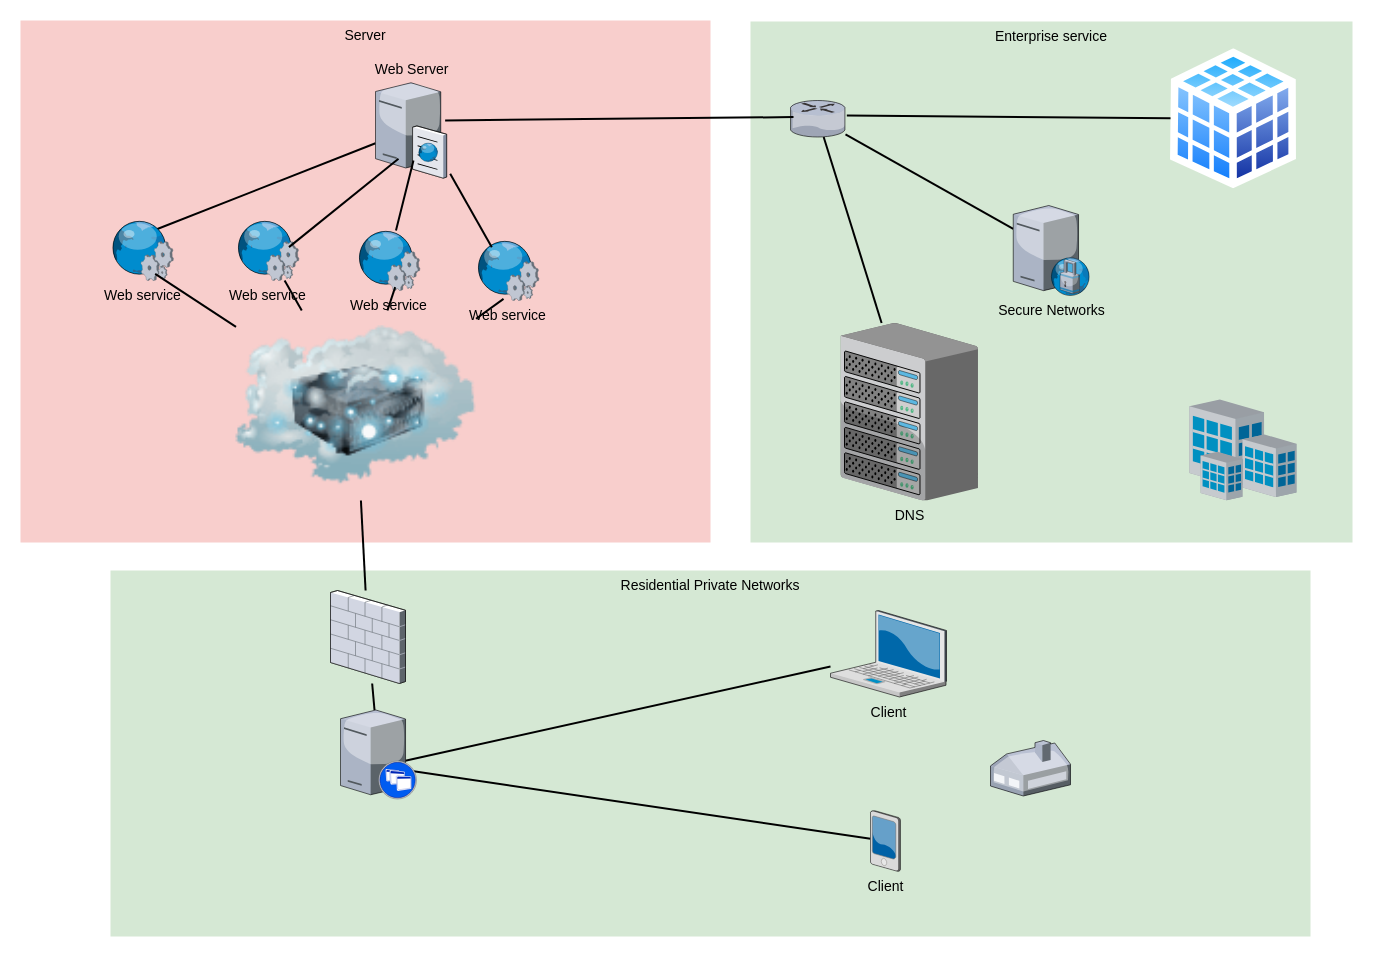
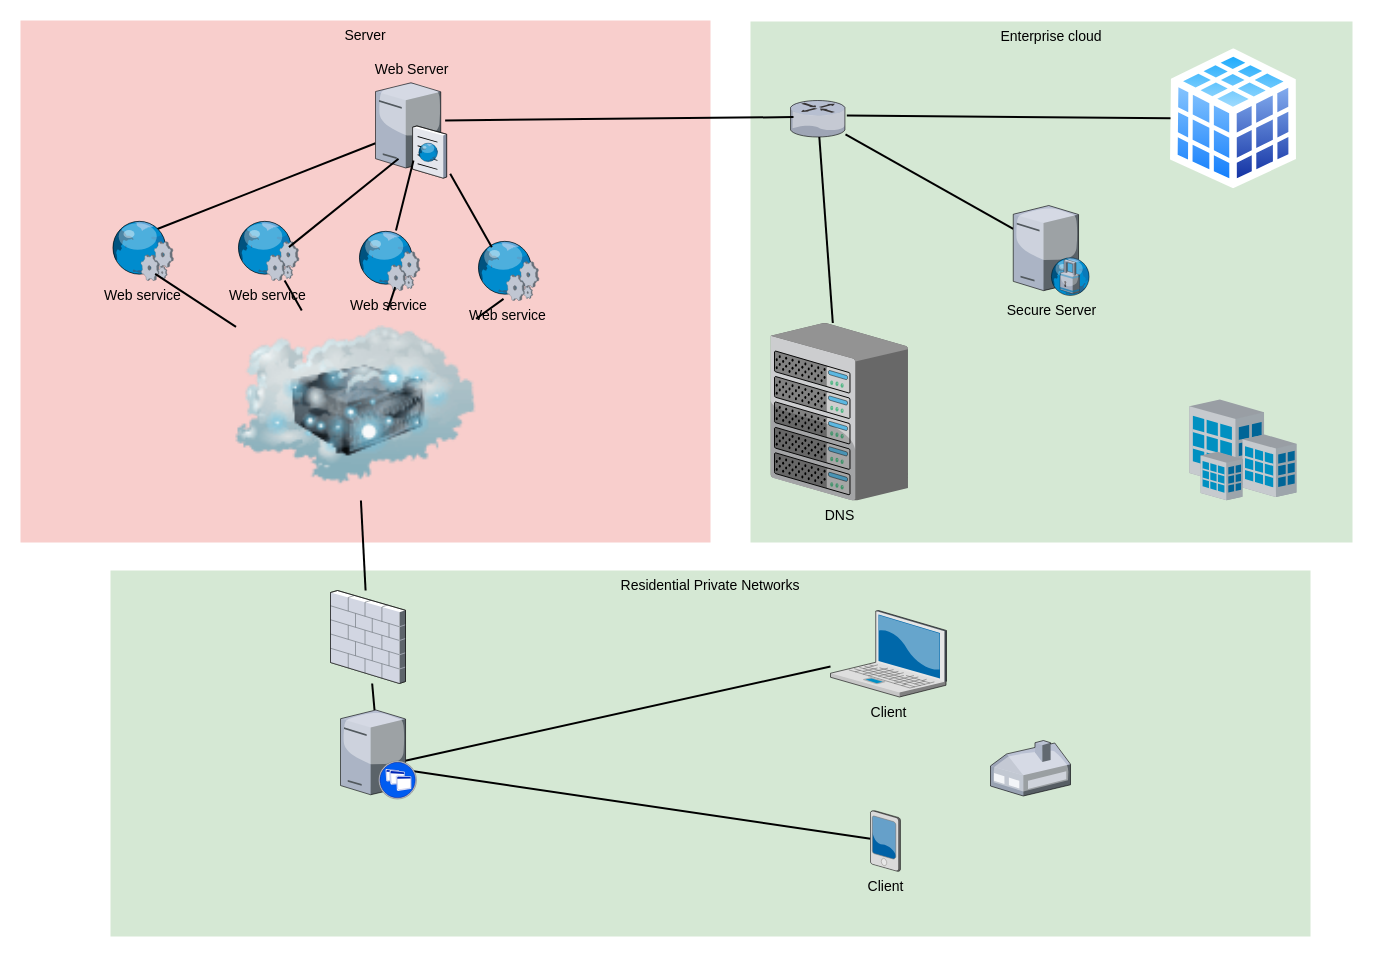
- <mxCell id="2" value="Enterprise service" style="whiteSpace=wrap;html=1;fillColor=#d5e8d4;fontSize=14;strokeColor=none;verticalAlign=top;" parent="1" vertex="1"><mxGeometry x="750" y="21" width="602" height="521" as="geometry" /></mxCell>
+ <mxCell id="2" value="Enterprise cloud" style="whiteSpace=wrap;html=1;fillColor=#d5e8d4;fontSize=14;strokeColor=none;verticalAlign=top;" parent="1" vertex="1"><mxGeometry x="750" y="21" width="602" height="521" as="geometry" /></mxCell>
- <mxCell id="20" value="Secure Networks" style="verticalLabelPosition=bottom;aspect=fixed;html=1;verticalAlign=top;strokeColor=none;shape=mxgraph.citrix.proxy_server;fillColor=#66B2FF;gradientColor=#0066CC;fontSize=14;" parent="1" vertex="1"><mxGeometry x="1012.75" y="205" width="76.5" height="90" as="geometry" /></mxCell>
+ <mxCell id="20" value="Secure Server" style="verticalLabelPosition=bottom;aspect=fixed;html=1;verticalAlign=top;strokeColor=none;shape=mxgraph.citrix.proxy_server;fillColor=#66B2FF;gradientColor=#0066CC;fontSize=14;" parent="1" vertex="1"><mxGeometry x="1012.75" y="205" width="76.5" height="90" as="geometry" /></mxCell>
- <mxCell id="16" value="DNS" style="verticalLabelPosition=bottom;aspect=fixed;html=1;verticalAlign=top;strokeColor=none;shape=mxgraph.citrix.chassis;fillColor=#66B2FF;gradientColor=#0066CC;fontSize=14;" parent="1" vertex="1"><mxGeometry x="840" y="322.5" width="137.5" height="177.5" as="geometry" /></mxCell>
+ <mxCell id="16" value="DNS" style="verticalLabelPosition=bottom;aspect=fixed;html=1;verticalAlign=top;strokeColor=none;shape=mxgraph.citrix.chassis;fillColor=#66B2FF;gradientColor=#0066CC;fontSize=14;" parent="1" vertex="1"><mxGeometry x="770" y="322.5" width="137.5" height="177.5" as="geometry" /></mxCell>
